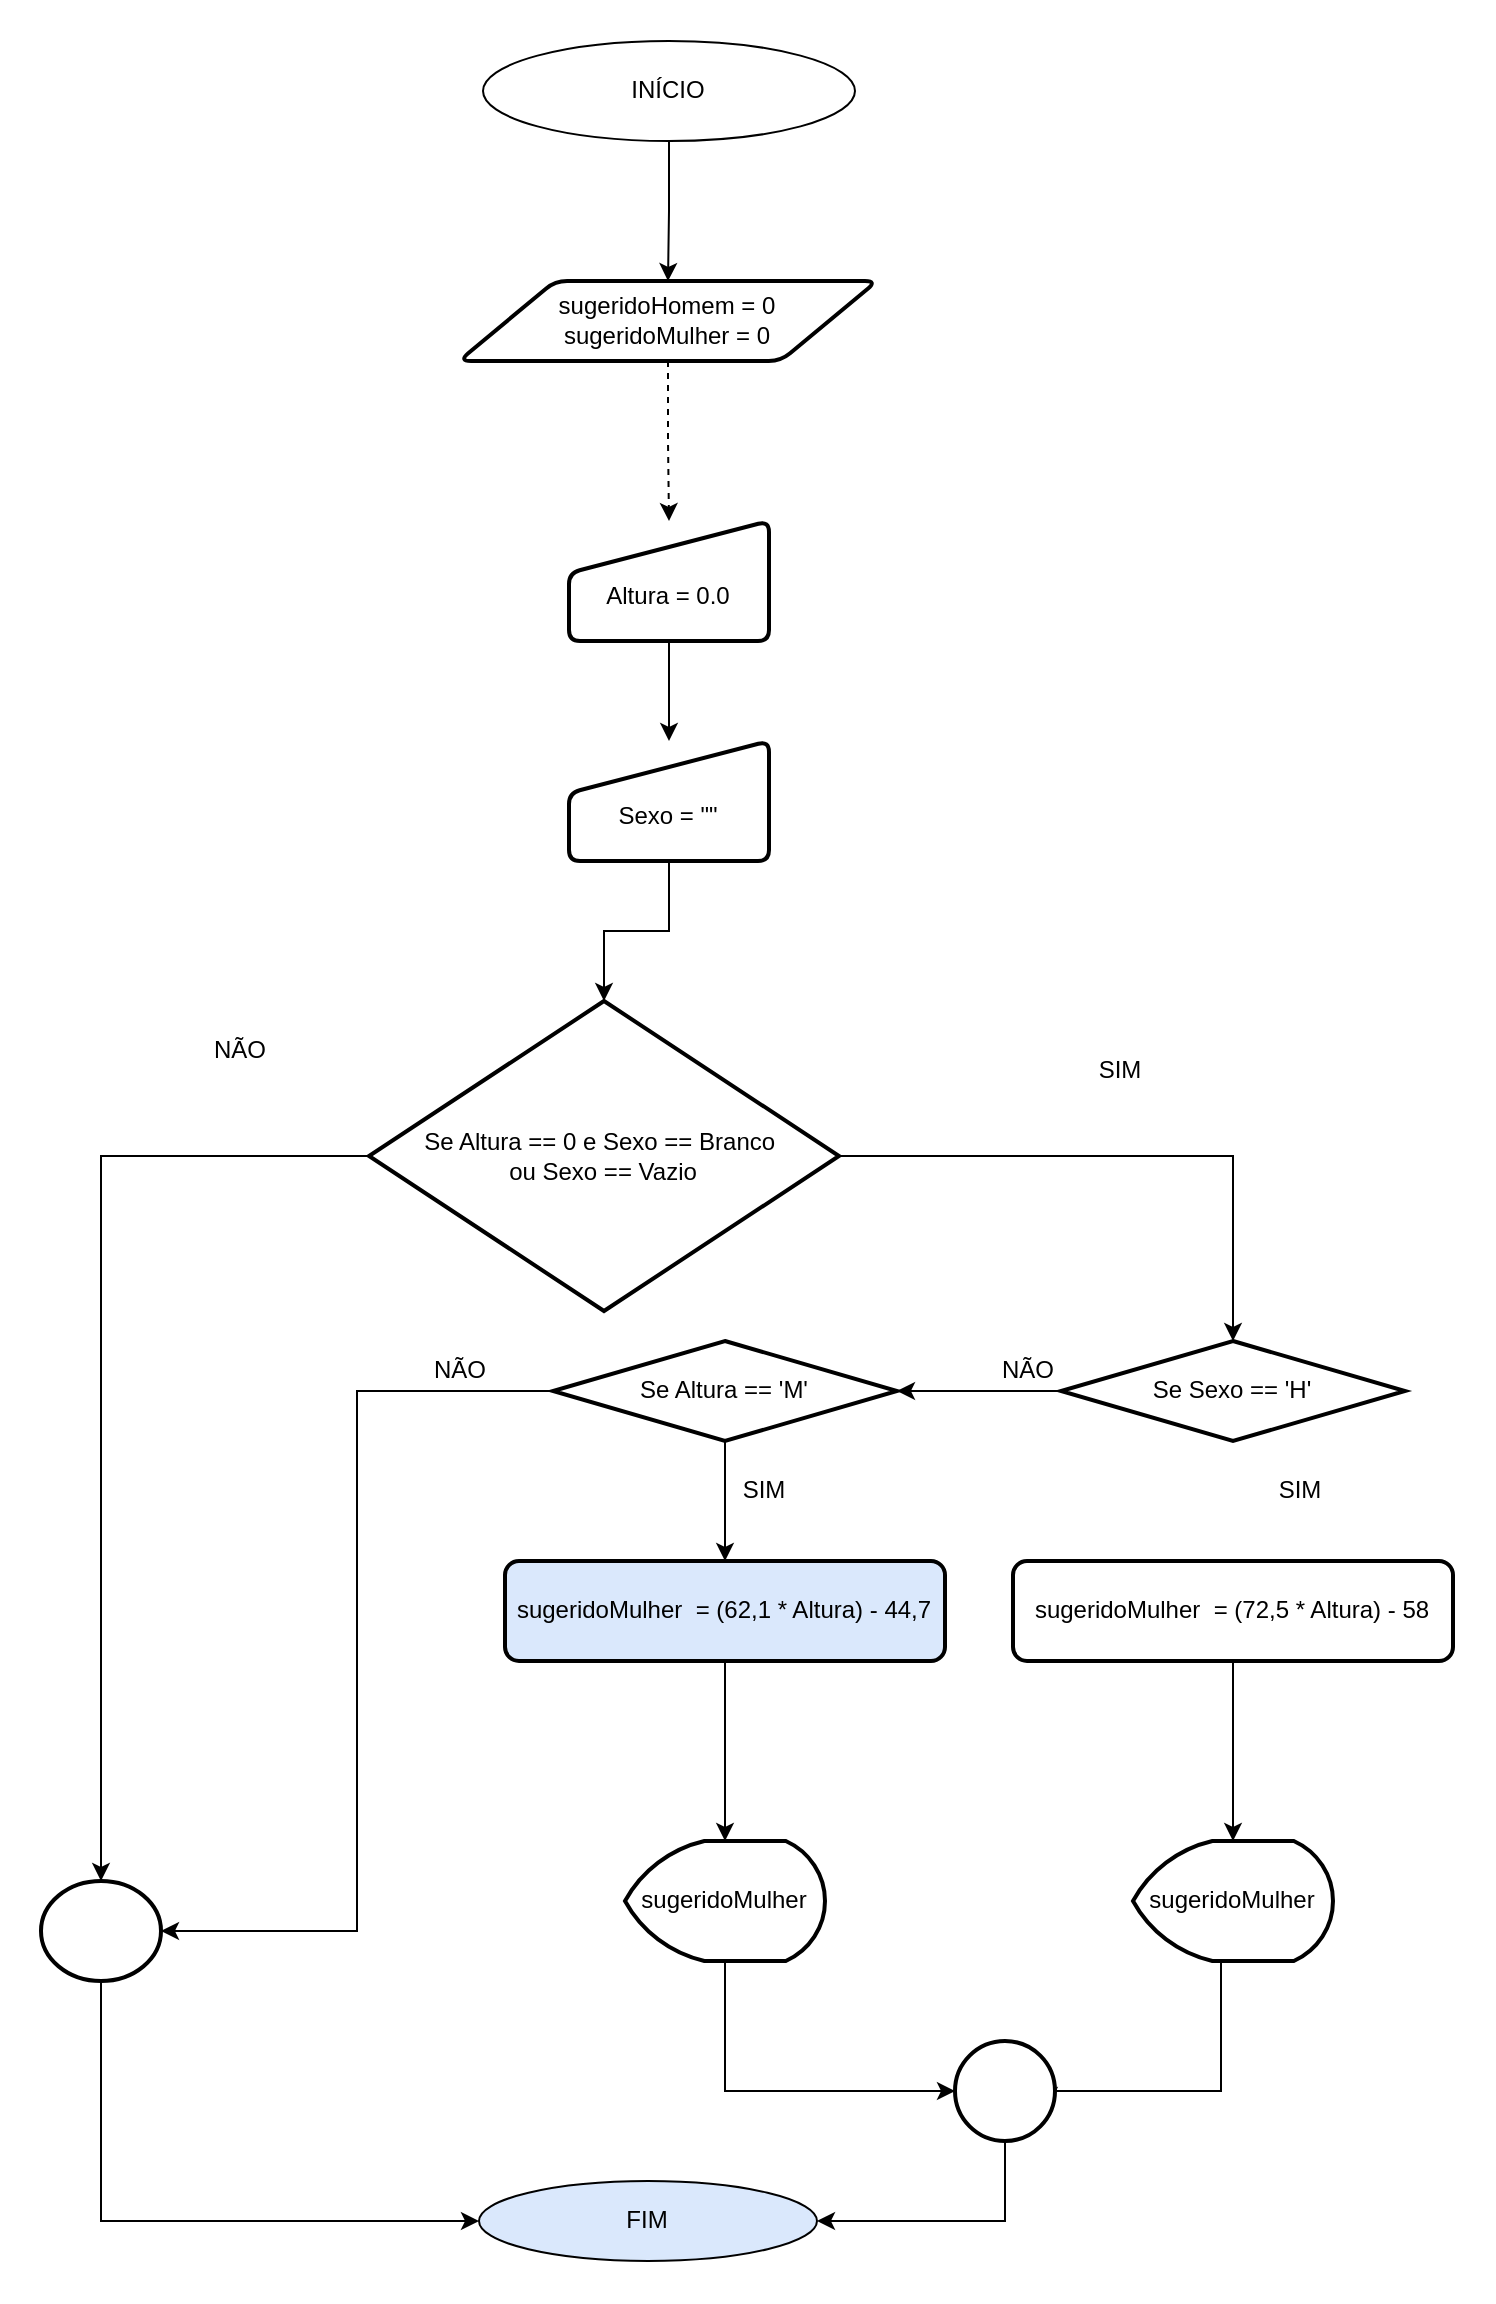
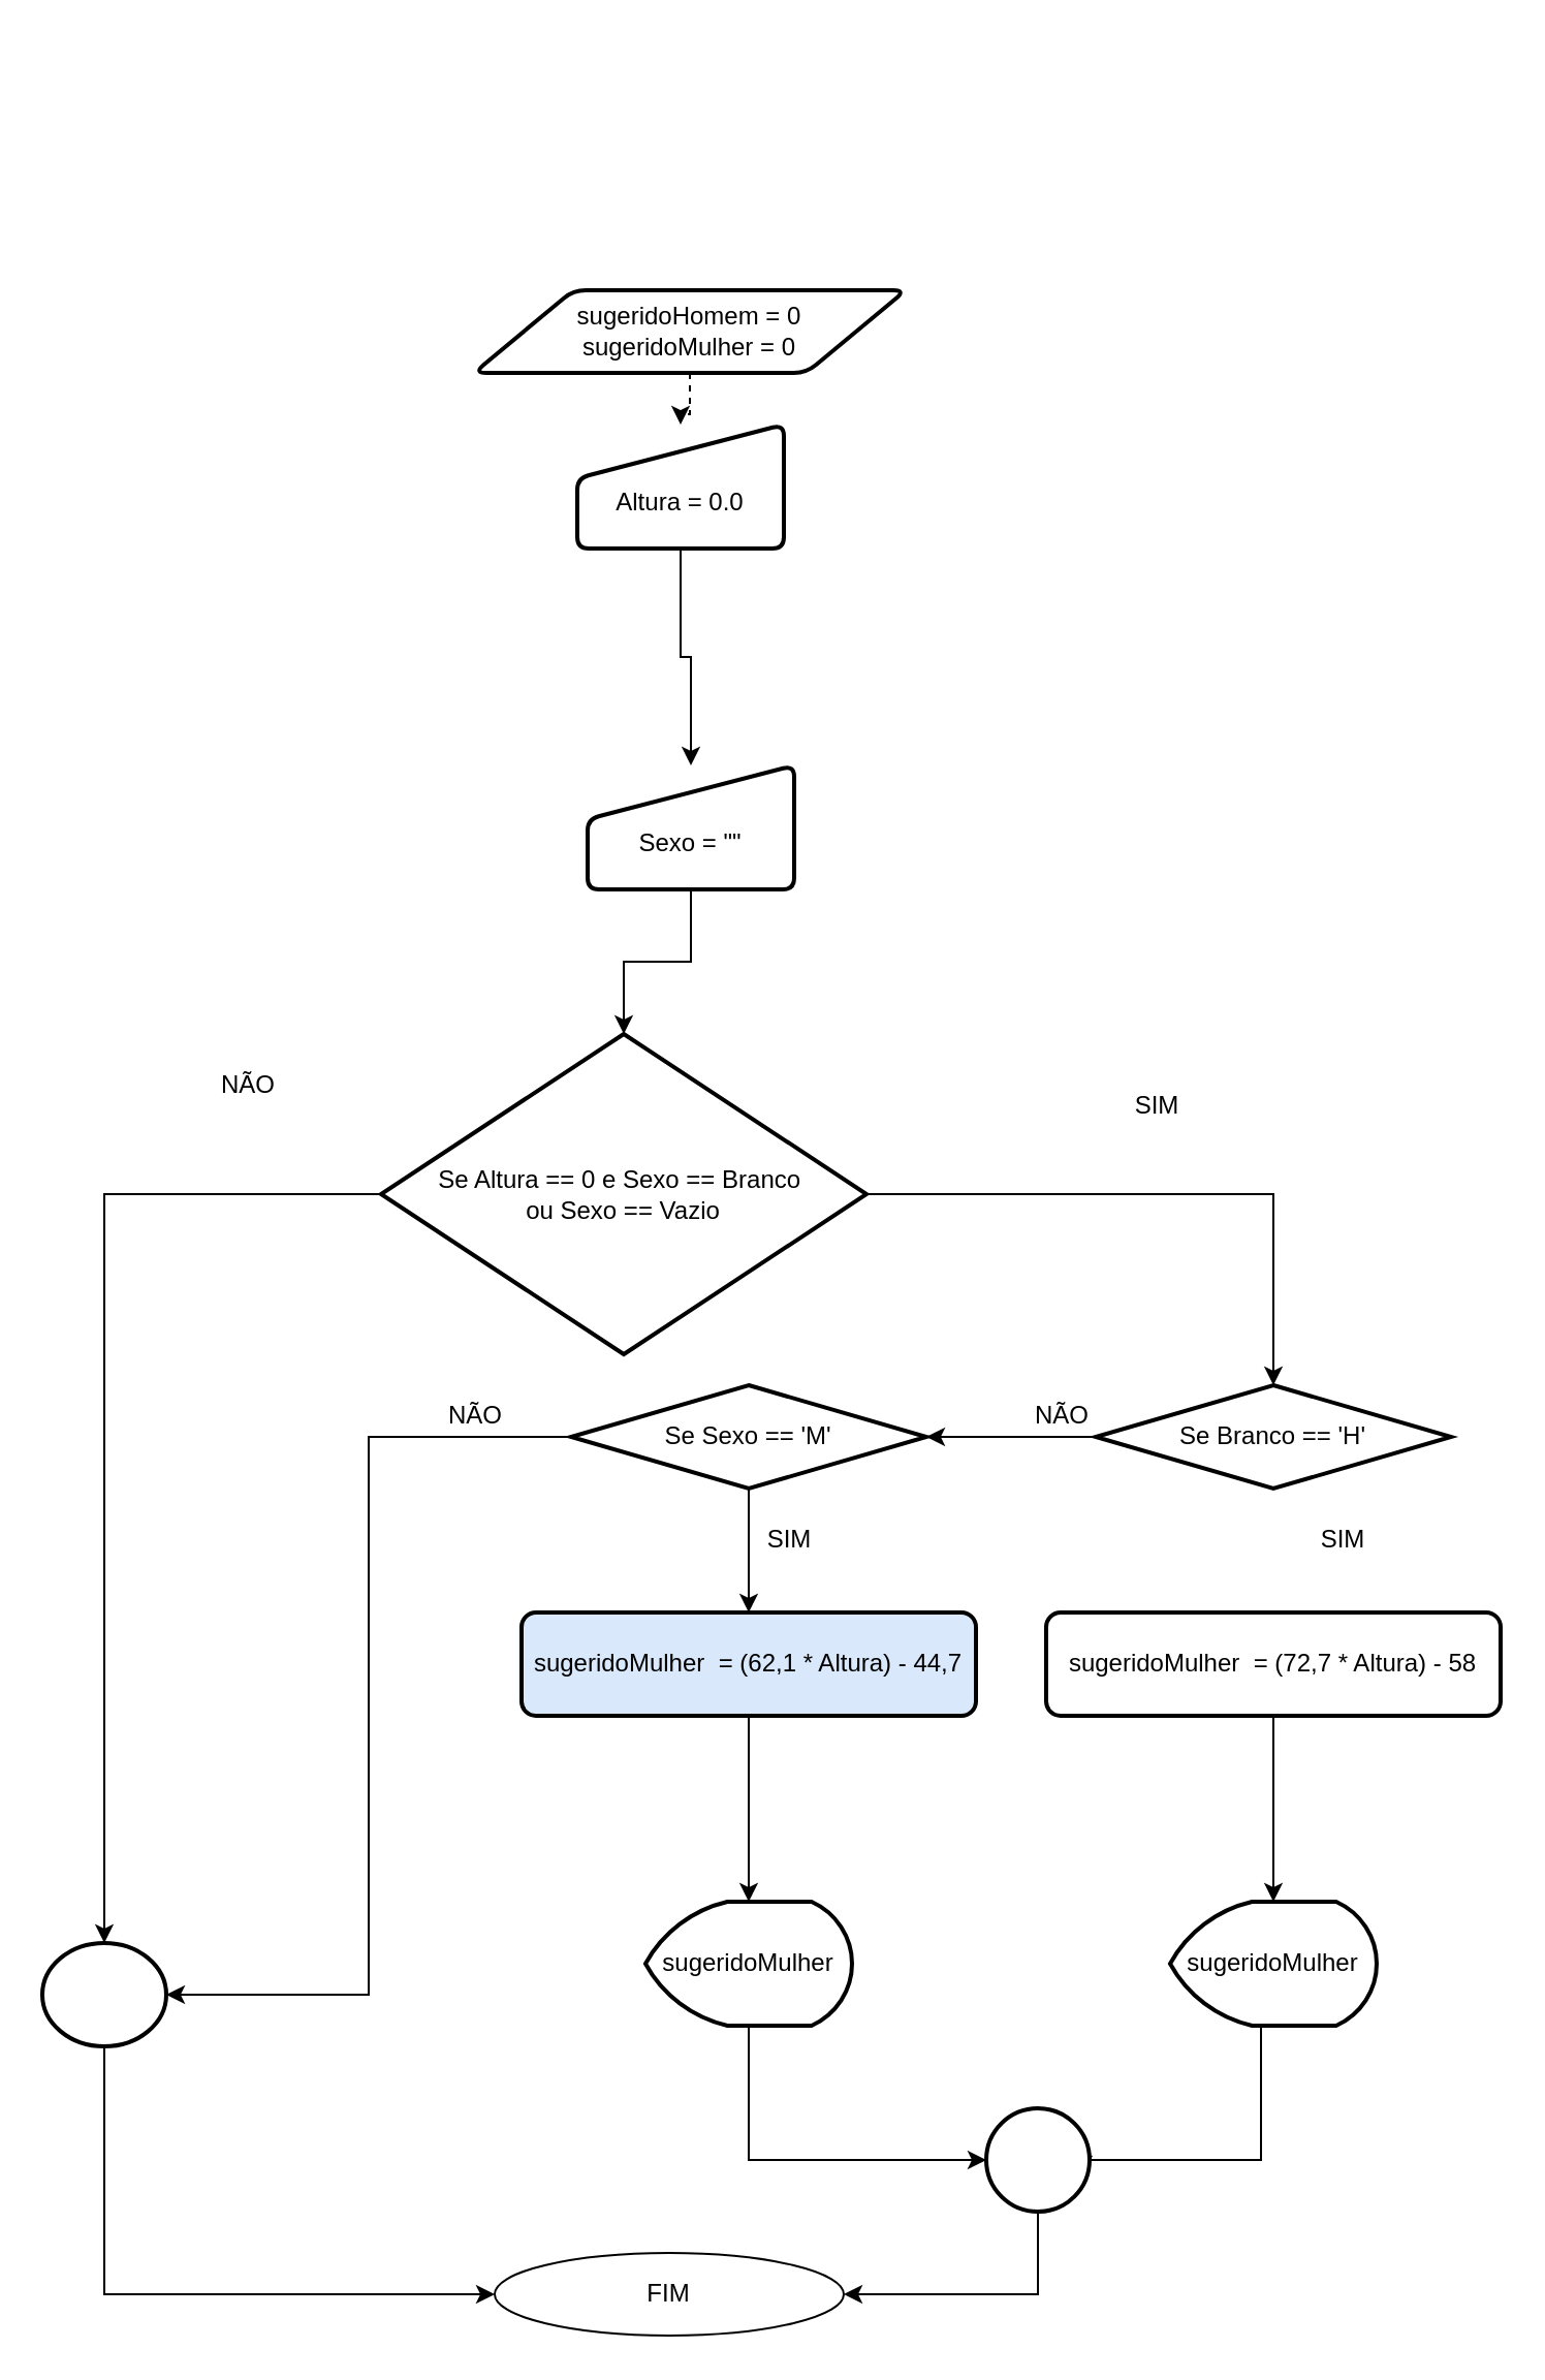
- <mxCell id="3" value="INÍCIO" style="ellipse;whiteSpace=wrap;html=1;" vertex="1" parent="1"><mxGeometry x="241" y="20" width="186" height="50" as="geometry" /></mxCell>
- <mxCell id="2" value="" style="edgeStyle=orthogonalEdgeStyle;rounded=0;orthogonalLoop=1;jettySize=auto;html=1;" edge="1" parent="1" source="3" target="17"><mxGeometry relative="1" as="geometry" /></mxCell>
- <mxCell id="6" value="&lt;div&gt;&lt;br&gt;&lt;/div&gt;Altura = 0.0" style="html=1;strokeWidth=2;shape=manualInput;whiteSpace=wrap;rounded=1;size=26;arcSize=11;" vertex="1" parent="1"><mxGeometry x="284" y="260" width="100" height="60" as="geometry" /></mxCell>
+ <mxCell id="6" value="&lt;div&gt;&lt;br&gt;&lt;/div&gt;Altura = 0.0" style="html=1;strokeWidth=2;shape=manualInput;whiteSpace=wrap;rounded=1;size=26;arcSize=11;" vertex="1" parent="1"><mxGeometry x="279" y="205" width="100" height="60" as="geometry" /></mxCell>
- <mxCell id="20" value="&lt;div&gt;&lt;span style=&quot;background-color: transparent; color: light-dark(rgb(0, 0, 0), rgb(255, 255, 255));&quot;&gt;Se Altura == 'M'&lt;/span&gt;&lt;/div&gt;" style="strokeWidth=2;html=1;shape=mxgraph.flowchart.decision;whiteSpace=wrap;" vertex="1" parent="1"><mxGeometry x="276" y="670" width="172" height="50" as="geometry" /></mxCell>
+ <mxCell id="20" value="&lt;div&gt;&lt;span style=&quot;background-color: transparent; color: light-dark(rgb(0, 0, 0), rgb(255, 255, 255));&quot;&gt;Se Sexo == 'M'&lt;/span&gt;&lt;/div&gt;" style="strokeWidth=2;html=1;shape=mxgraph.flowchart.decision;whiteSpace=wrap;" vertex="1" parent="1"><mxGeometry x="276" y="670" width="172" height="50" as="geometry" /></mxCell>
- <mxCell id="22" value="&lt;div&gt;&lt;span style=&quot;background-color: transparent; color: light-dark(rgb(0, 0, 0), rgb(255, 255, 255));&quot;&gt;Se Sexo == 'H'&lt;/span&gt;&lt;/div&gt;" style="strokeWidth=2;html=1;shape=mxgraph.flowchart.decision;whiteSpace=wrap;" vertex="1" parent="1"><mxGeometry x="530" y="670" width="172" height="50" as="geometry" /></mxCell>
+ <mxCell id="22" value="&lt;div&gt;&lt;span style=&quot;background-color: transparent; color: light-dark(rgb(0, 0, 0), rgb(255, 255, 255));&quot;&gt;Se Branco == 'H'&lt;/span&gt;&lt;/div&gt;" style="strokeWidth=2;html=1;shape=mxgraph.flowchart.decision;whiteSpace=wrap;" vertex="1" parent="1"><mxGeometry x="530" y="670" width="172" height="50" as="geometry" /></mxCell>
- <mxCell id="26" value="sugeridoMulher&amp;nbsp; = (72,5 * Altura) - 58" style="rounded=1;whiteSpace=wrap;html=1;absoluteArcSize=1;arcSize=14;strokeWidth=2;" vertex="1" parent="1"><mxGeometry x="506" y="780" width="220" height="50" as="geometry" /></mxCell>
+ <mxCell id="26" value="sugeridoMulher&amp;nbsp; = (72,7 * Altura) - 58" style="rounded=1;whiteSpace=wrap;html=1;absoluteArcSize=1;arcSize=14;strokeWidth=2;" vertex="1" parent="1"><mxGeometry x="506" y="780" width="220" height="50" as="geometry" /></mxCell>
- <mxCell id="4" value="FIM" style="ellipse;whiteSpace=wrap;html=1;fillColor=#dae8fc;" vertex="1" parent="1"><mxGeometry x="239" y="1090" width="169" height="40" as="geometry" /></mxCell>
+ <mxCell id="4" value="FIM" style="ellipse;whiteSpace=wrap;html=1;" vertex="1" parent="1"><mxGeometry x="239" y="1090" width="169" height="40" as="geometry" /></mxCell>
